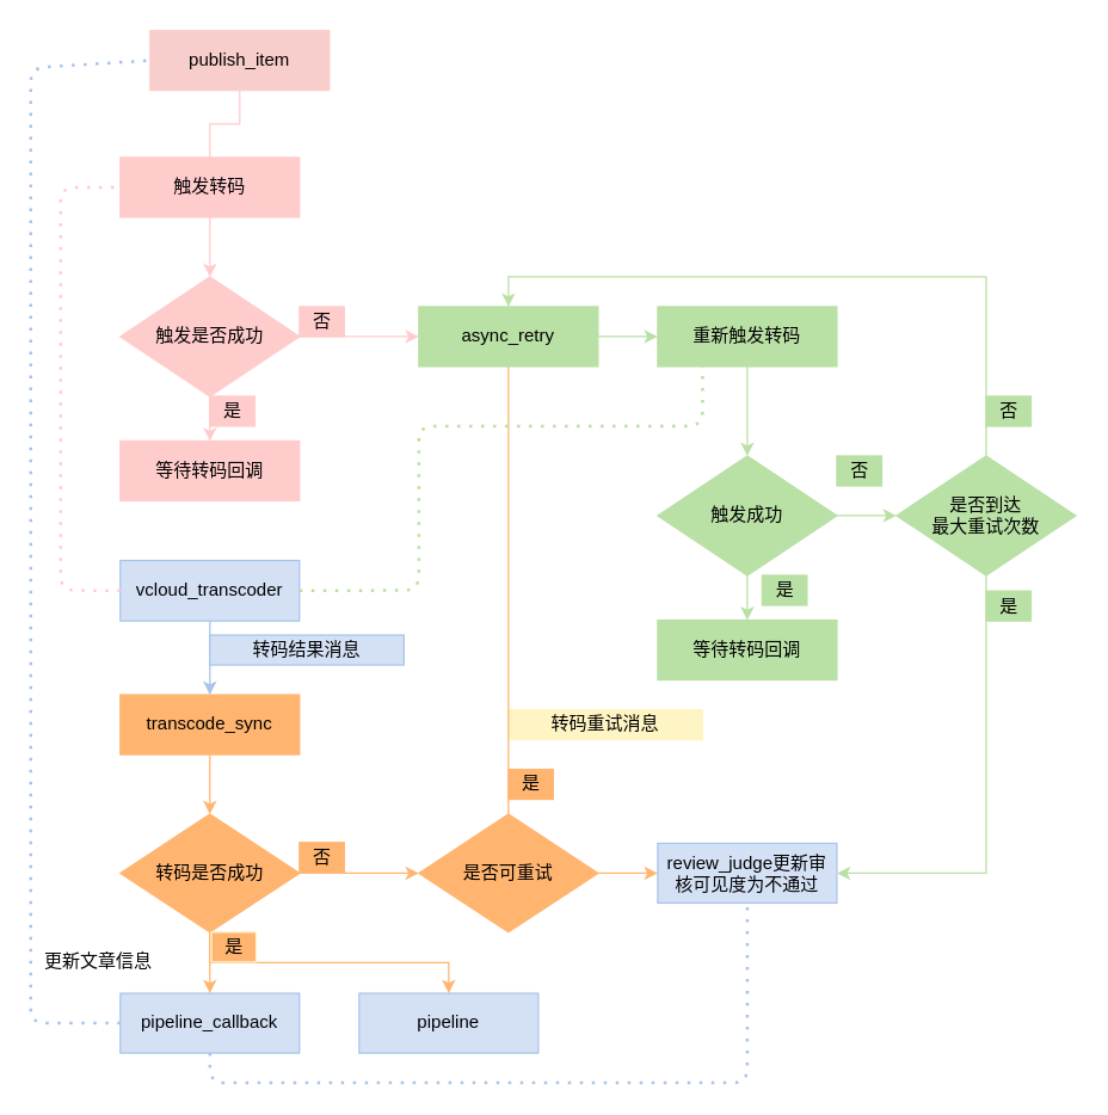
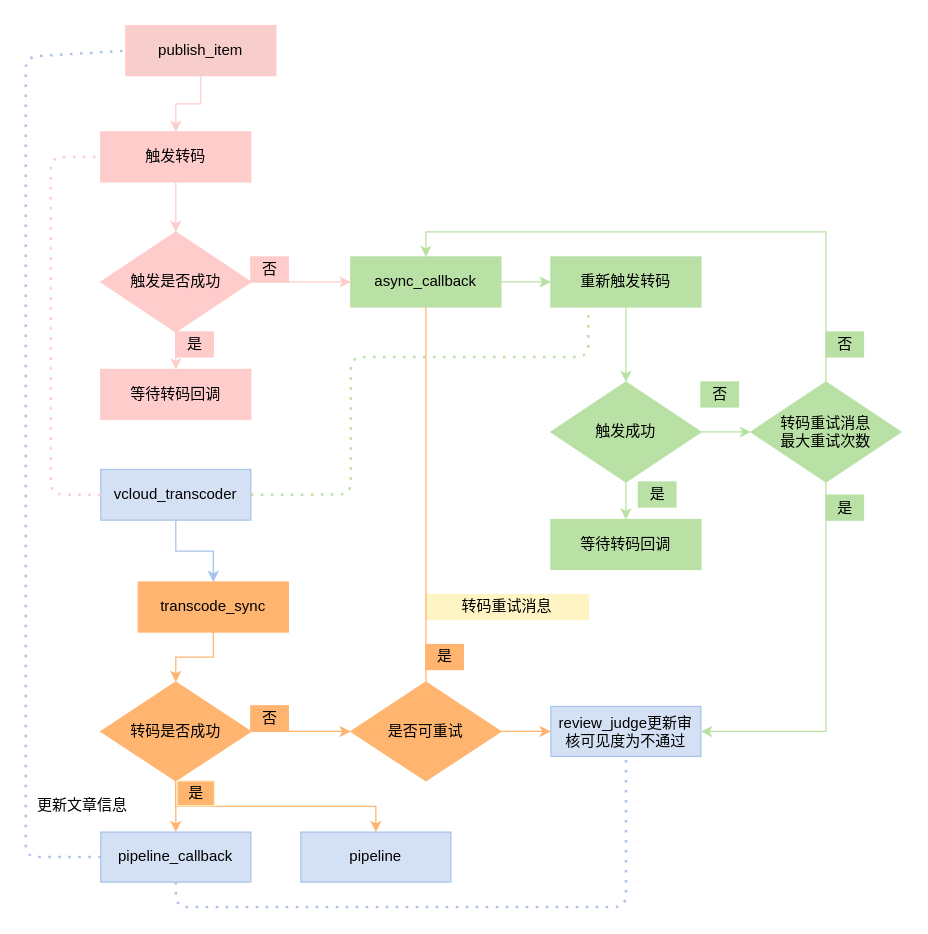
- <mxCell id="2" style="edgeStyle=orthogonalEdgeStyle;rounded=0;orthogonalLoop=1;jettySize=auto;html=1;entryX=0.5;entryY=0;entryDx=0;entryDy=0;strokeColor=#FFCCCC;fillColor=#FFCCCC;endArrow=none;" parent="1" source="3" target="10" edge="1"><mxGeometry relative="1" as="geometry" /></mxCell>
+ <mxCell id="2" style="edgeStyle=orthogonalEdgeStyle;rounded=0;orthogonalLoop=1;jettySize=auto;html=1;entryX=0.5;entryY=0;entryDx=0;entryDy=0;strokeColor=#FFCCCC;fillColor=#FFCCCC;" parent="1" source="3" target="10" edge="1"><mxGeometry relative="1" as="geometry" /></mxCell>
- <mxCell id="7" value="async_retry" style="rounded=0;whiteSpace=wrap;html=1;fillColor=#B9E0A5;strokeColor=#B9E0A5;" parent="1" vertex="1"><mxGeometry x="280" y="205" width="120" height="40" as="geometry" /></mxCell>
+ <mxCell id="7" value="async_callback" style="rounded=0;whiteSpace=wrap;html=1;fillColor=#B9E0A5;strokeColor=#B9E0A5;" parent="1" vertex="1"><mxGeometry x="280" y="205" width="120" height="40" as="geometry" /></mxCell>
- <mxCell id="44" value="是否到达&lt;br&gt;最大重试次数" style="rhombus;whiteSpace=wrap;html=1;strokeColor=#B9E0A5;fillColor=#B9E0A5;" parent="1" vertex="1"><mxGeometry x="600" y="305" width="120" height="80" as="geometry" /></mxCell>
+ <mxCell id="44" value="转码重试消息&lt;br&gt;最大重试次数" style="rhombus;whiteSpace=wrap;html=1;strokeColor=#B9E0A5;fillColor=#B9E0A5;" parent="1" vertex="1"><mxGeometry x="600" y="305" width="120" height="80" as="geometry" /></mxCell>
- <mxCell id="18" value="转码结果消息" style="rounded=0;whiteSpace=wrap;html=1;fillColor=#D4E1F5;strokeColor=#A9C4EB;" parent="1" vertex="1"><mxGeometry x="140" y="425" width="130" height="20" as="geometry" /></mxCell>
- <mxCell id="17" value="transcode_sync" style="rounded=0;whiteSpace=wrap;html=1;fillColor=#FFB570;strokeColor=#FFB570;" parent="1" vertex="1"><mxGeometry x="80" width="120" height="40" as="geometry" y="465" /></mxCell>
+ <mxCell id="17" value="transcode_sync" style="rounded=0;whiteSpace=wrap;html=1;fillColor=#FFB570;strokeColor=#FFB570;" parent="1" vertex="1"><mxGeometry x="110" y="465" width="120" height="40" as="geometry" /></mxCell>
